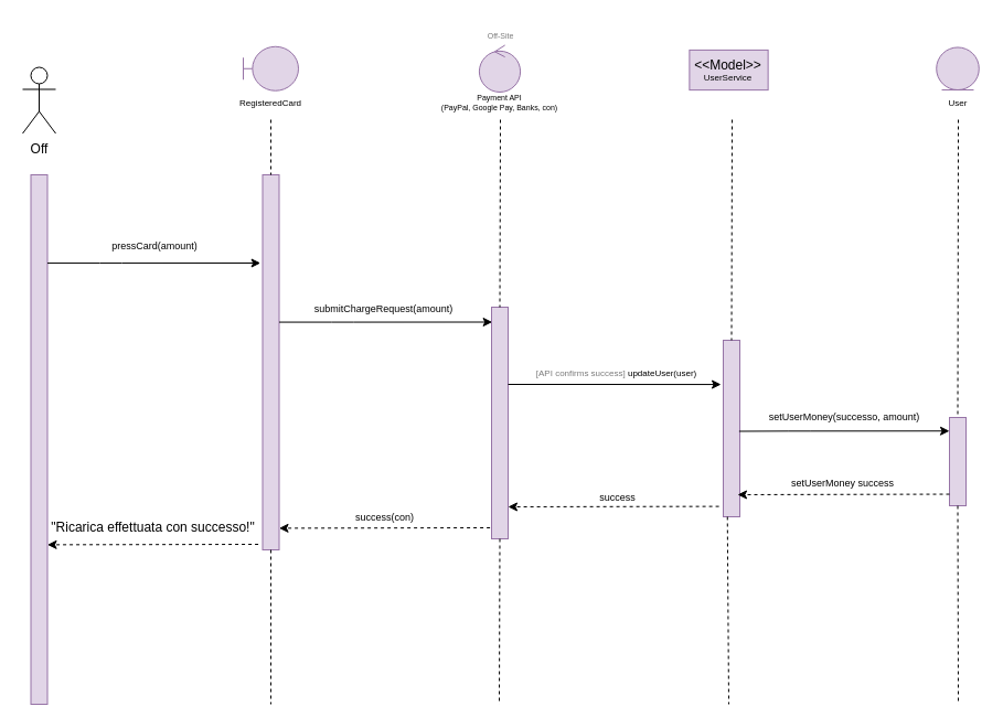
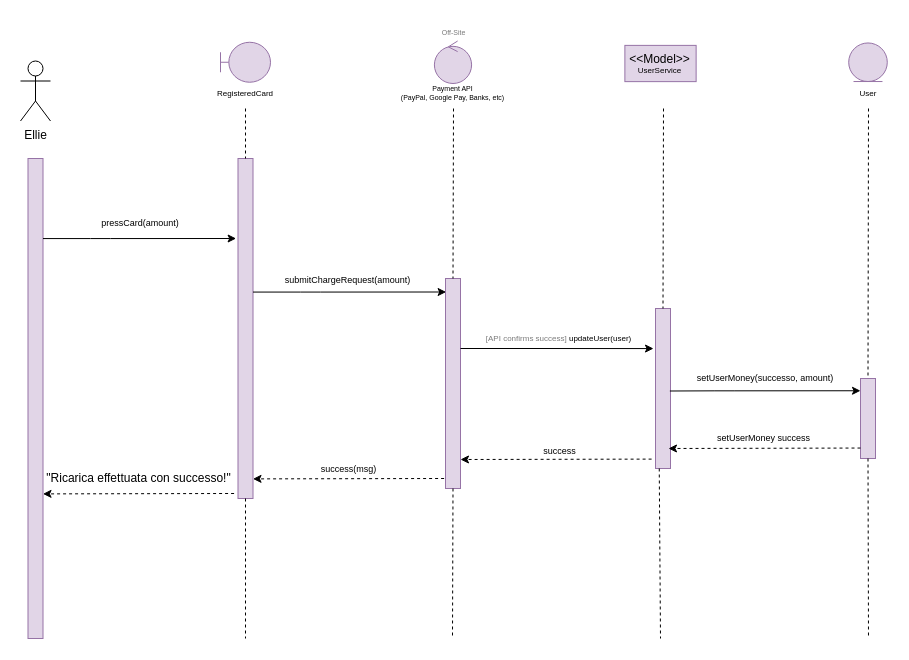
- <mxCell id="7" value="&lt;div&gt;Payment API &lt;br&gt;&lt;/div&gt;&lt;div&gt;(PayPal, Google Pay, Banks, con)&lt;/div&gt;" style="text;html=1;strokeColor=none;fillColor=none;align=center;verticalAlign=middle;whiteSpace=wrap;rounded=0;fontSize=7;" vertex="1" parent="1"><mxGeometry x="393.13" y="85.5" width="118.75" height="15" as="geometry" /></mxCell>
+ <mxCell id="7" value="&lt;div&gt;Payment API &lt;br&gt;&lt;/div&gt;&lt;div&gt;(PayPal, Google Pay, Banks, etc)&lt;/div&gt;" style="text;html=1;strokeColor=none;fillColor=none;align=center;verticalAlign=middle;whiteSpace=wrap;rounded=0;fontSize=7;" vertex="1" parent="1"><mxGeometry x="393.13" y="85.5" width="118.75" height="15" as="geometry" /></mxCell>
- <mxCell id="2" value="Off" style="shape=umlActor;verticalLabelPosition=bottom;verticalAlign=top;html=1;outlineConnect=0;" vertex="1" parent="1"><mxGeometry x="20" y="60.5" width="30" height="60" as="geometry" /></mxCell>
+ <mxCell id="2" value="Ellie" style="shape=umlActor;verticalLabelPosition=bottom;verticalAlign=top;html=1;outlineConnect=0;" vertex="1" parent="1"><mxGeometry x="20" y="60.5" width="30" height="60" as="geometry" /></mxCell>
- <mxCell id="32" value="&lt;font style=&quot;font-size: 9px&quot;&gt;success(con)&lt;/font&gt;" style="text;html=1;align=center;verticalAlign=middle;resizable=0;points=[];autosize=1;strokeColor=none;fillColor=none;" vertex="1" parent="1"><mxGeometry x="312.5" y="458" width="70" height="20" as="geometry" /></mxCell>
+ <mxCell id="32" value="&lt;font style=&quot;font-size: 9px&quot;&gt;success(msg)&lt;/font&gt;" style="text;html=1;align=center;verticalAlign=middle;resizable=0;points=[];autosize=1;strokeColor=none;fillColor=none;" vertex="1" parent="1"><mxGeometry x="312.5" y="458" width="70" height="20" as="geometry" /></mxCell>
